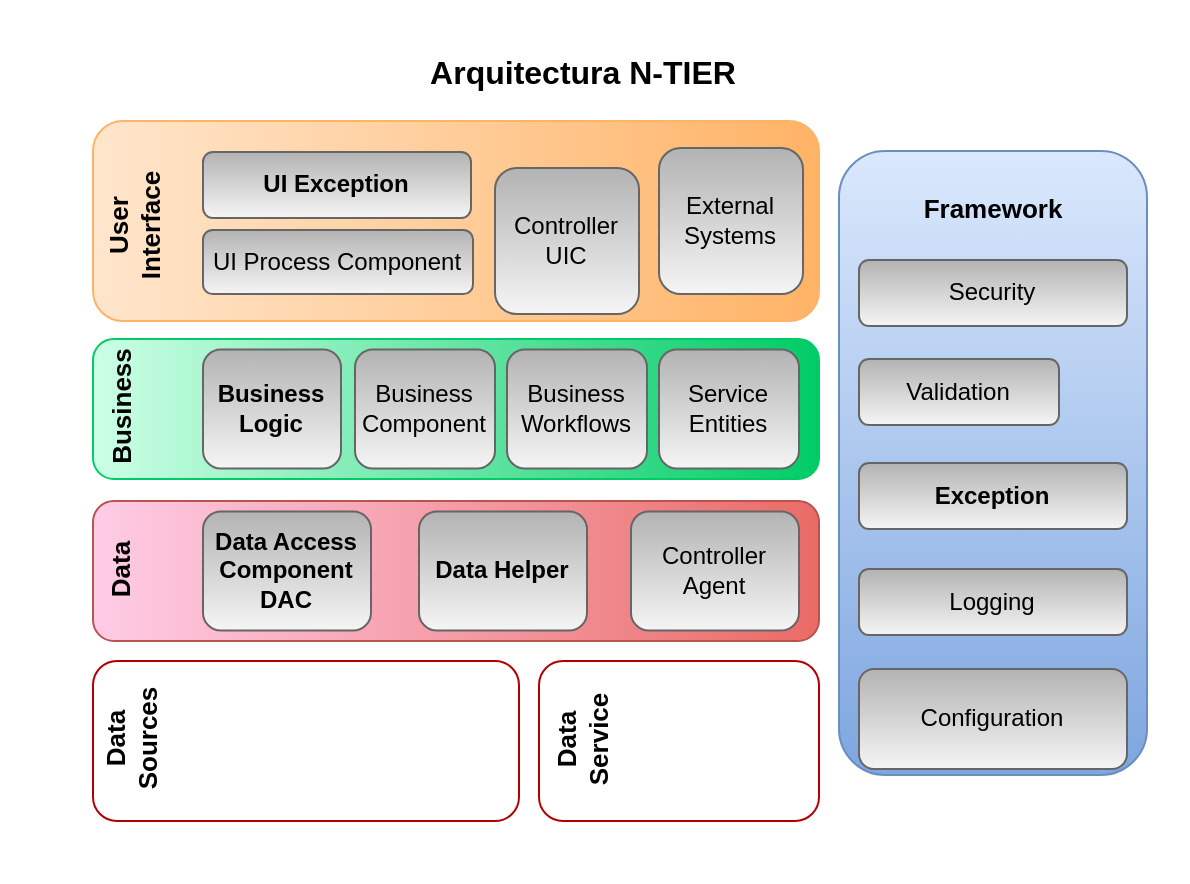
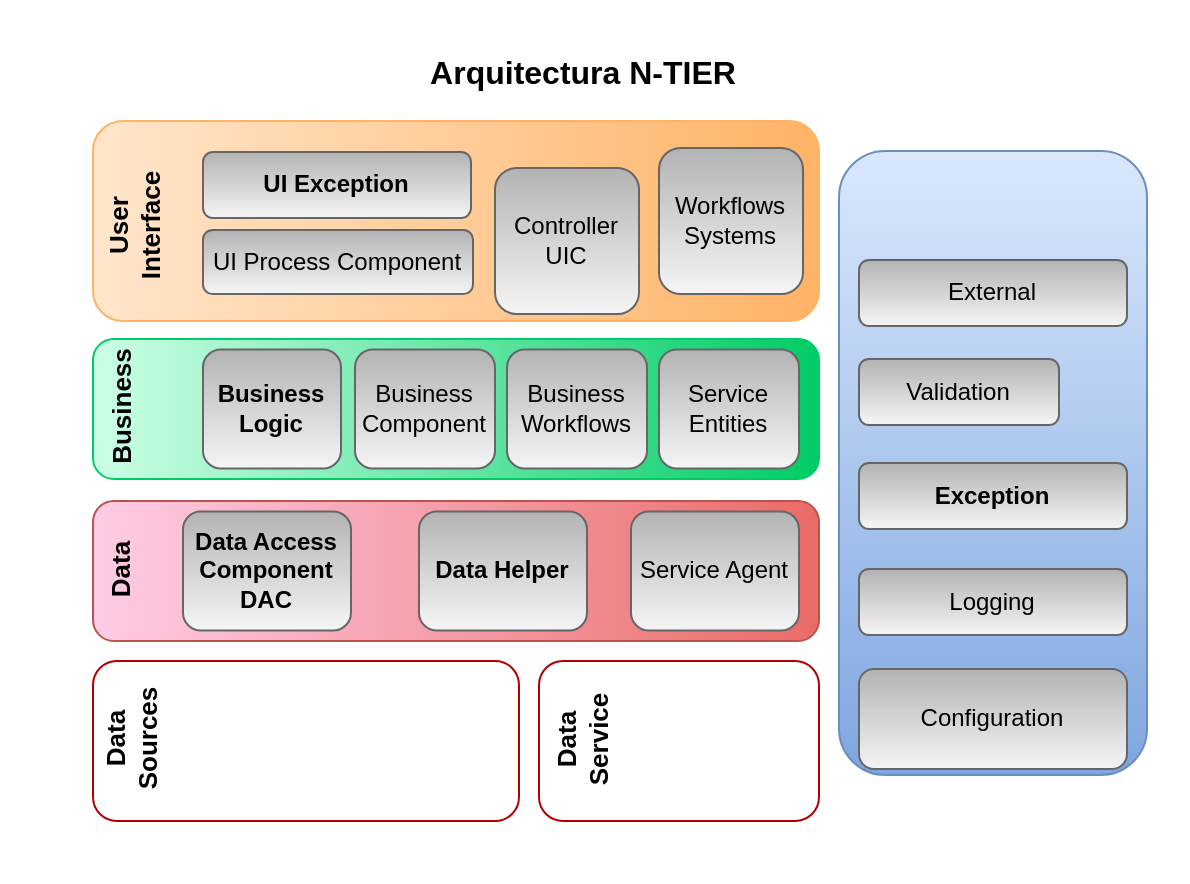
- <mxCell id="22" value="&lt;b&gt;Framework&lt;/b&gt;" style="text;html=1;align=center;verticalAlign=middle;resizable=0;points=[];autosize=1;strokeColor=none;fillColor=none;fontSize=13;fontColor=#000000;" parent="1" vertex="1"><mxGeometry x="451" y="88.5" width="90" height="30" as="geometry" /></mxCell>
- <mxCell id="10" value="&lt;span style=&quot;color: rgb(0, 0, 0);&quot;&gt;External Systems&lt;/span&gt;" style="rounded=1;whiteSpace=wrap;html=1;strokeColor=#666666;fillColor=#f5f5f5;gradientDirection=north;gradientColor=#b3b3b3;" parent="1" vertex="1"><mxGeometry x="329" y="73.5" width="72" height="73" as="geometry" /></mxCell>
+ <mxCell id="10" value="&lt;span style=&quot;color: rgb(0, 0, 0);&quot;&gt;Workflows Systems&lt;/span&gt;" style="rounded=1;whiteSpace=wrap;html=1;strokeColor=#666666;fillColor=#f5f5f5;gradientDirection=north;gradientColor=#b3b3b3;" parent="1" vertex="1"><mxGeometry x="329" y="73.5" width="72" height="73" as="geometry" /></mxCell>
- <mxCell id="23" value="&lt;font color=&quot;#000000&quot;&gt;Security&lt;/font&gt;" style="rounded=1;whiteSpace=wrap;html=1;strokeColor=#666666;fillColor=#f5f5f5;gradientDirection=north;gradientColor=#b3b3b3;" parent="1" vertex="1"><mxGeometry x="429" y="129.5" width="134" height="33" as="geometry" /></mxCell>
+ <mxCell id="23" value="&lt;font color=&quot;#000000&quot;&gt;External&lt;/font&gt;" style="rounded=1;whiteSpace=wrap;html=1;strokeColor=#666666;fillColor=#f5f5f5;gradientDirection=north;gradientColor=#b3b3b3;" parent="1" vertex="1"><mxGeometry x="429" y="129.5" width="134" height="33" as="geometry" /></mxCell>
- <mxCell id="19" value="&lt;font color=&quot;#000000&quot;&gt;&lt;b&gt;Data Access Component&lt;br&gt;DAC&lt;/b&gt;&lt;br&gt;&lt;/font&gt;" style="rounded=1;whiteSpace=wrap;html=1;strokeColor=#666666;fillColor=#f5f5f5;gradientDirection=north;gradientColor=#b3b3b3;" parent="1" vertex="1"><mxGeometry x="101" y="255.25" width="84" height="59.5" as="geometry" /></mxCell>
+ <mxCell id="19" value="&lt;font color=&quot;#000000&quot;&gt;&lt;b&gt;Data Access Component&lt;br&gt;DAC&lt;/b&gt;&lt;br&gt;&lt;/font&gt;" style="rounded=1;whiteSpace=wrap;html=1;strokeColor=#666666;fillColor=#f5f5f5;gradientDirection=north;gradientColor=#b3b3b3;" parent="1" vertex="1"><mxGeometry x="91" y="255.25" width="84" height="59.5" as="geometry" /></mxCell>
- <mxCell id="21" value="&lt;font color=&quot;#000000&quot;&gt;Controller Agent&lt;br&gt;&lt;/font&gt;" style="rounded=1;whiteSpace=wrap;html=1;strokeColor=#666666;fillColor=#f5f5f5;gradientDirection=north;gradientColor=#b3b3b3;" parent="1" vertex="1"><mxGeometry x="315" y="255.25" width="84" height="59.5" as="geometry" /></mxCell>
+ <mxCell id="21" value="&lt;font color=&quot;#000000&quot;&gt;Service Agent&lt;br&gt;&lt;/font&gt;" style="rounded=1;whiteSpace=wrap;html=1;strokeColor=#666666;fillColor=#f5f5f5;gradientDirection=north;gradientColor=#b3b3b3;" parent="1" vertex="1"><mxGeometry x="315" y="255.25" width="84" height="59.5" as="geometry" /></mxCell>
